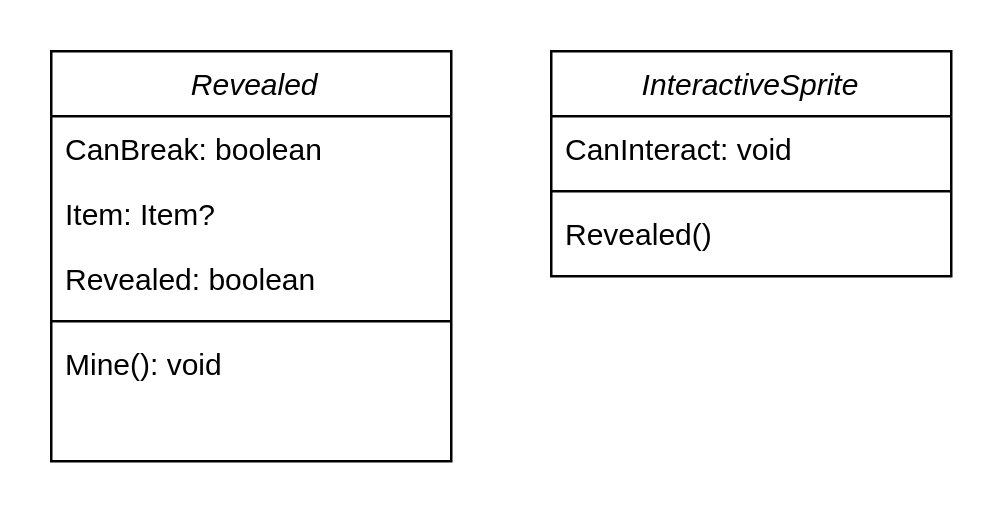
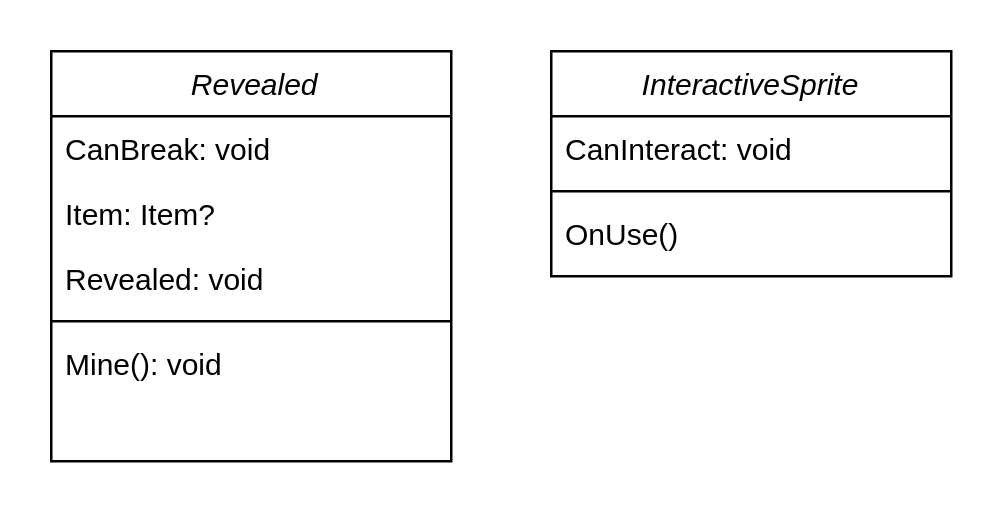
- <mxCell id="3" value="CanBreak: boolean" style="text;align=left;verticalAlign=top;spacingLeft=4;spacingRight=4;overflow=hidden;rotatable=0;points=[[0,0.5],[1,0.5]];portConstraint=eastwest;" vertex="1" parent="2"><mxGeometry y="26" width="160" height="26" as="geometry" /></mxCell>
+ <mxCell id="3" value="CanBreak: void" style="text;align=left;verticalAlign=top;spacingLeft=4;spacingRight=4;overflow=hidden;rotatable=0;points=[[0,0.5],[1,0.5]];portConstraint=eastwest;" vertex="1" parent="2"><mxGeometry y="26" width="160" height="26" as="geometry" /></mxCell>
- <mxCell id="11" value="Revealed()" style="text;align=left;verticalAlign=top;spacingLeft=4;spacingRight=4;overflow=hidden;rotatable=0;points=[[0,0.5],[1,0.5]];portConstraint=eastwest;" vertex="1" parent="8"><mxGeometry y="60" width="160" height="26" as="geometry" /></mxCell>
+ <mxCell id="11" value="OnUse()" style="text;align=left;verticalAlign=top;spacingLeft=4;spacingRight=4;overflow=hidden;rotatable=0;points=[[0,0.5],[1,0.5]];portConstraint=eastwest;" vertex="1" parent="8"><mxGeometry y="60" width="160" height="26" as="geometry" /></mxCell>
- <mxCell id="5" value="Revealed: boolean" style="text;align=left;verticalAlign=top;spacingLeft=4;spacingRight=4;overflow=hidden;rotatable=0;points=[[0,0.5],[1,0.5]];portConstraint=eastwest;" vertex="1" parent="2"><mxGeometry y="78" width="160" height="26" as="geometry" /></mxCell>
+ <mxCell id="5" value="Revealed: void" style="text;align=left;verticalAlign=top;spacingLeft=4;spacingRight=4;overflow=hidden;rotatable=0;points=[[0,0.5],[1,0.5]];portConstraint=eastwest;" vertex="1" parent="2"><mxGeometry y="78" width="160" height="26" as="geometry" /></mxCell>
